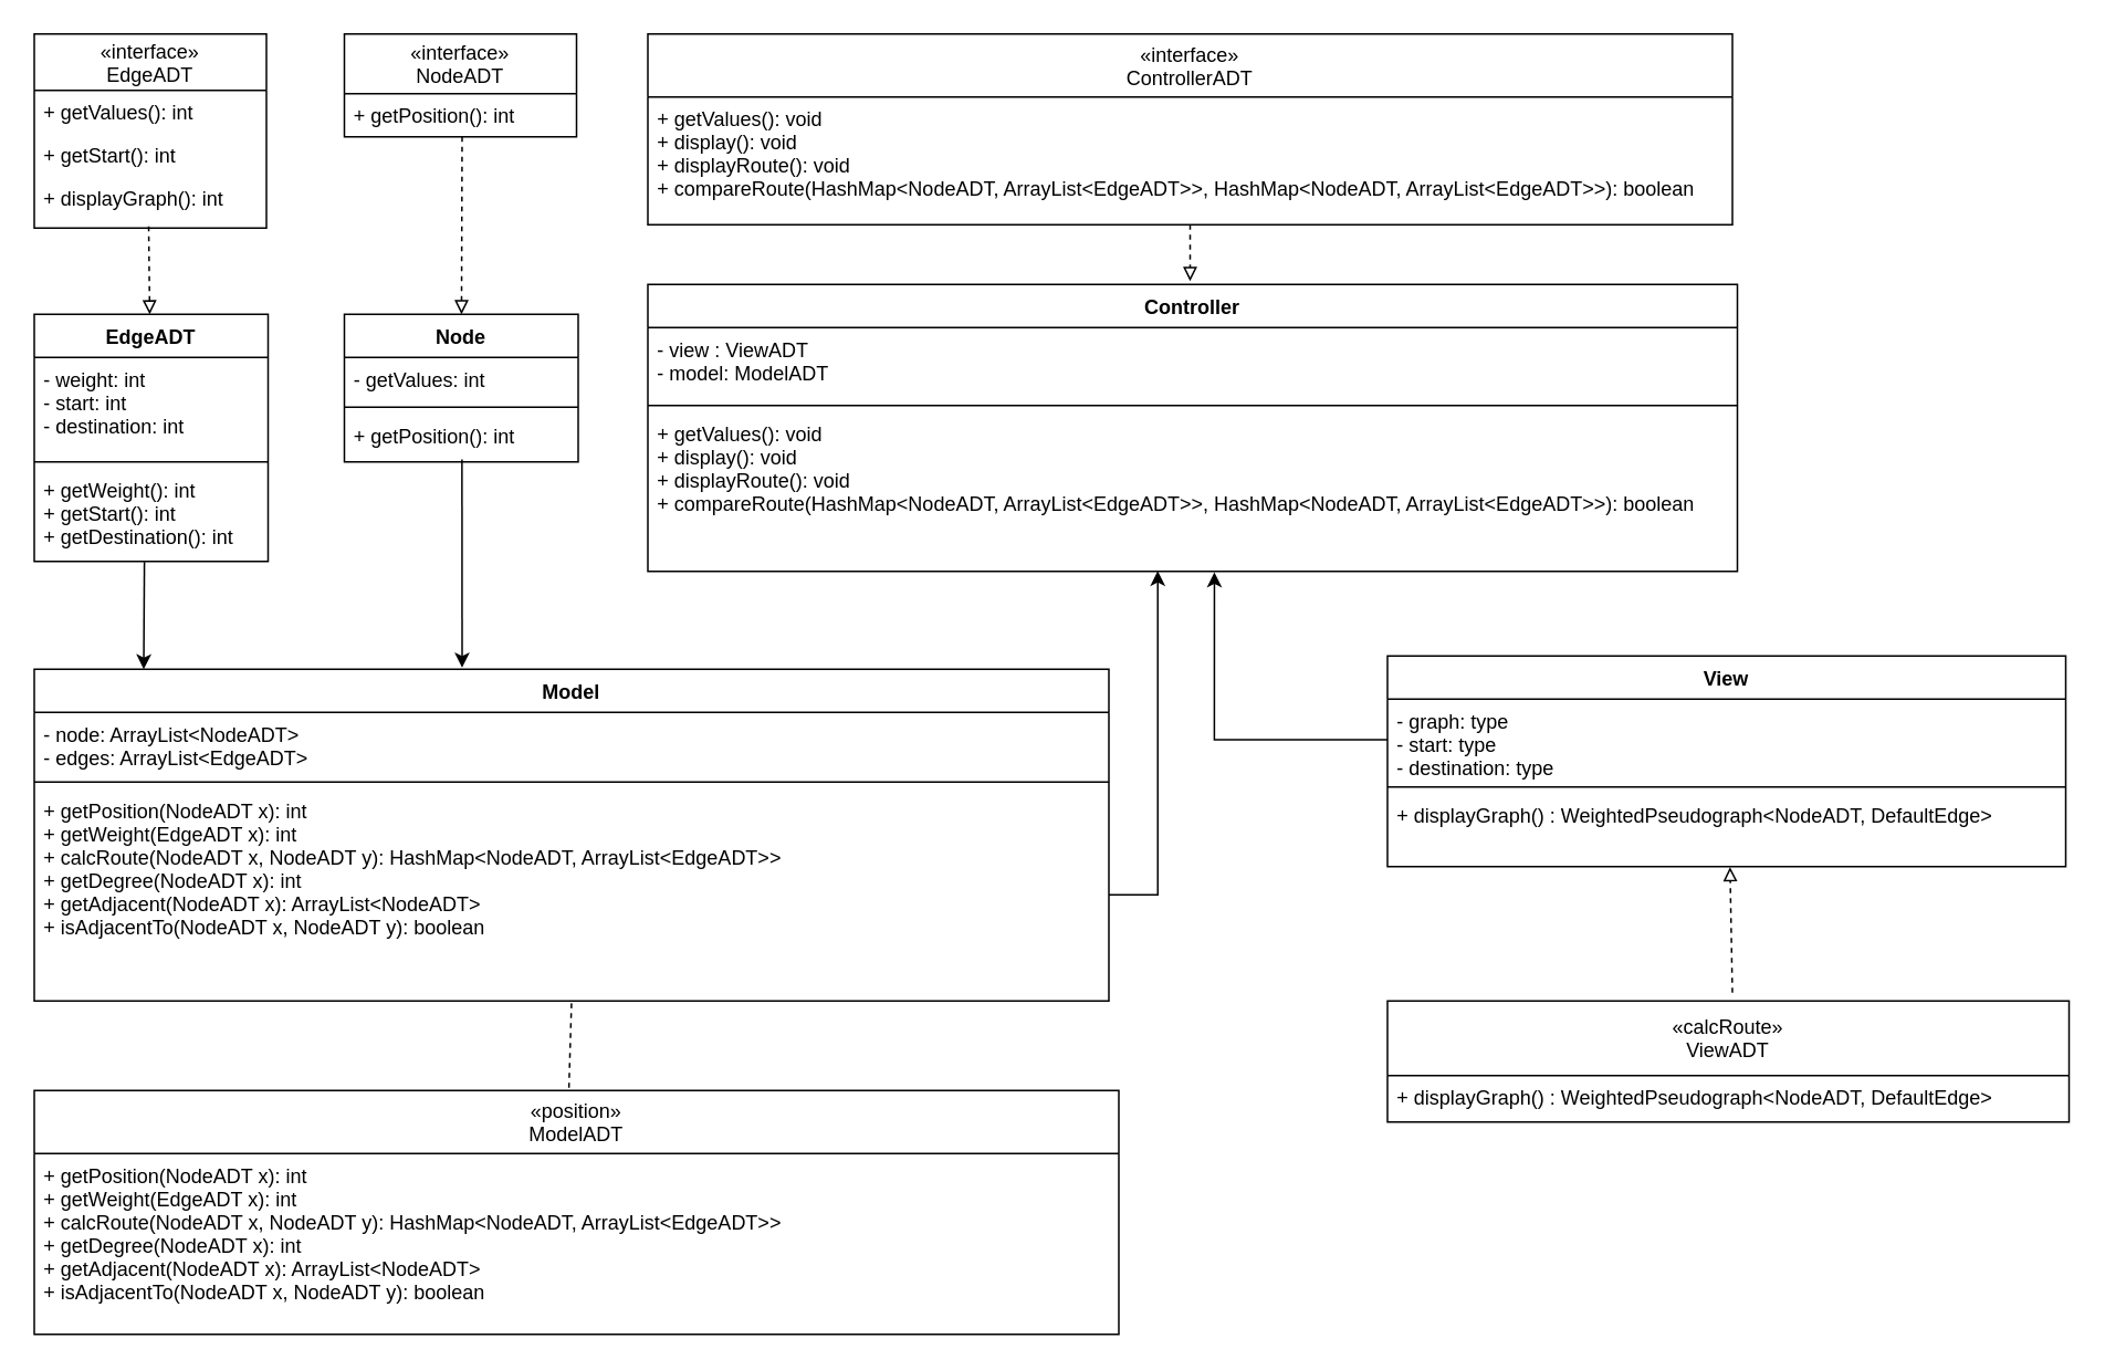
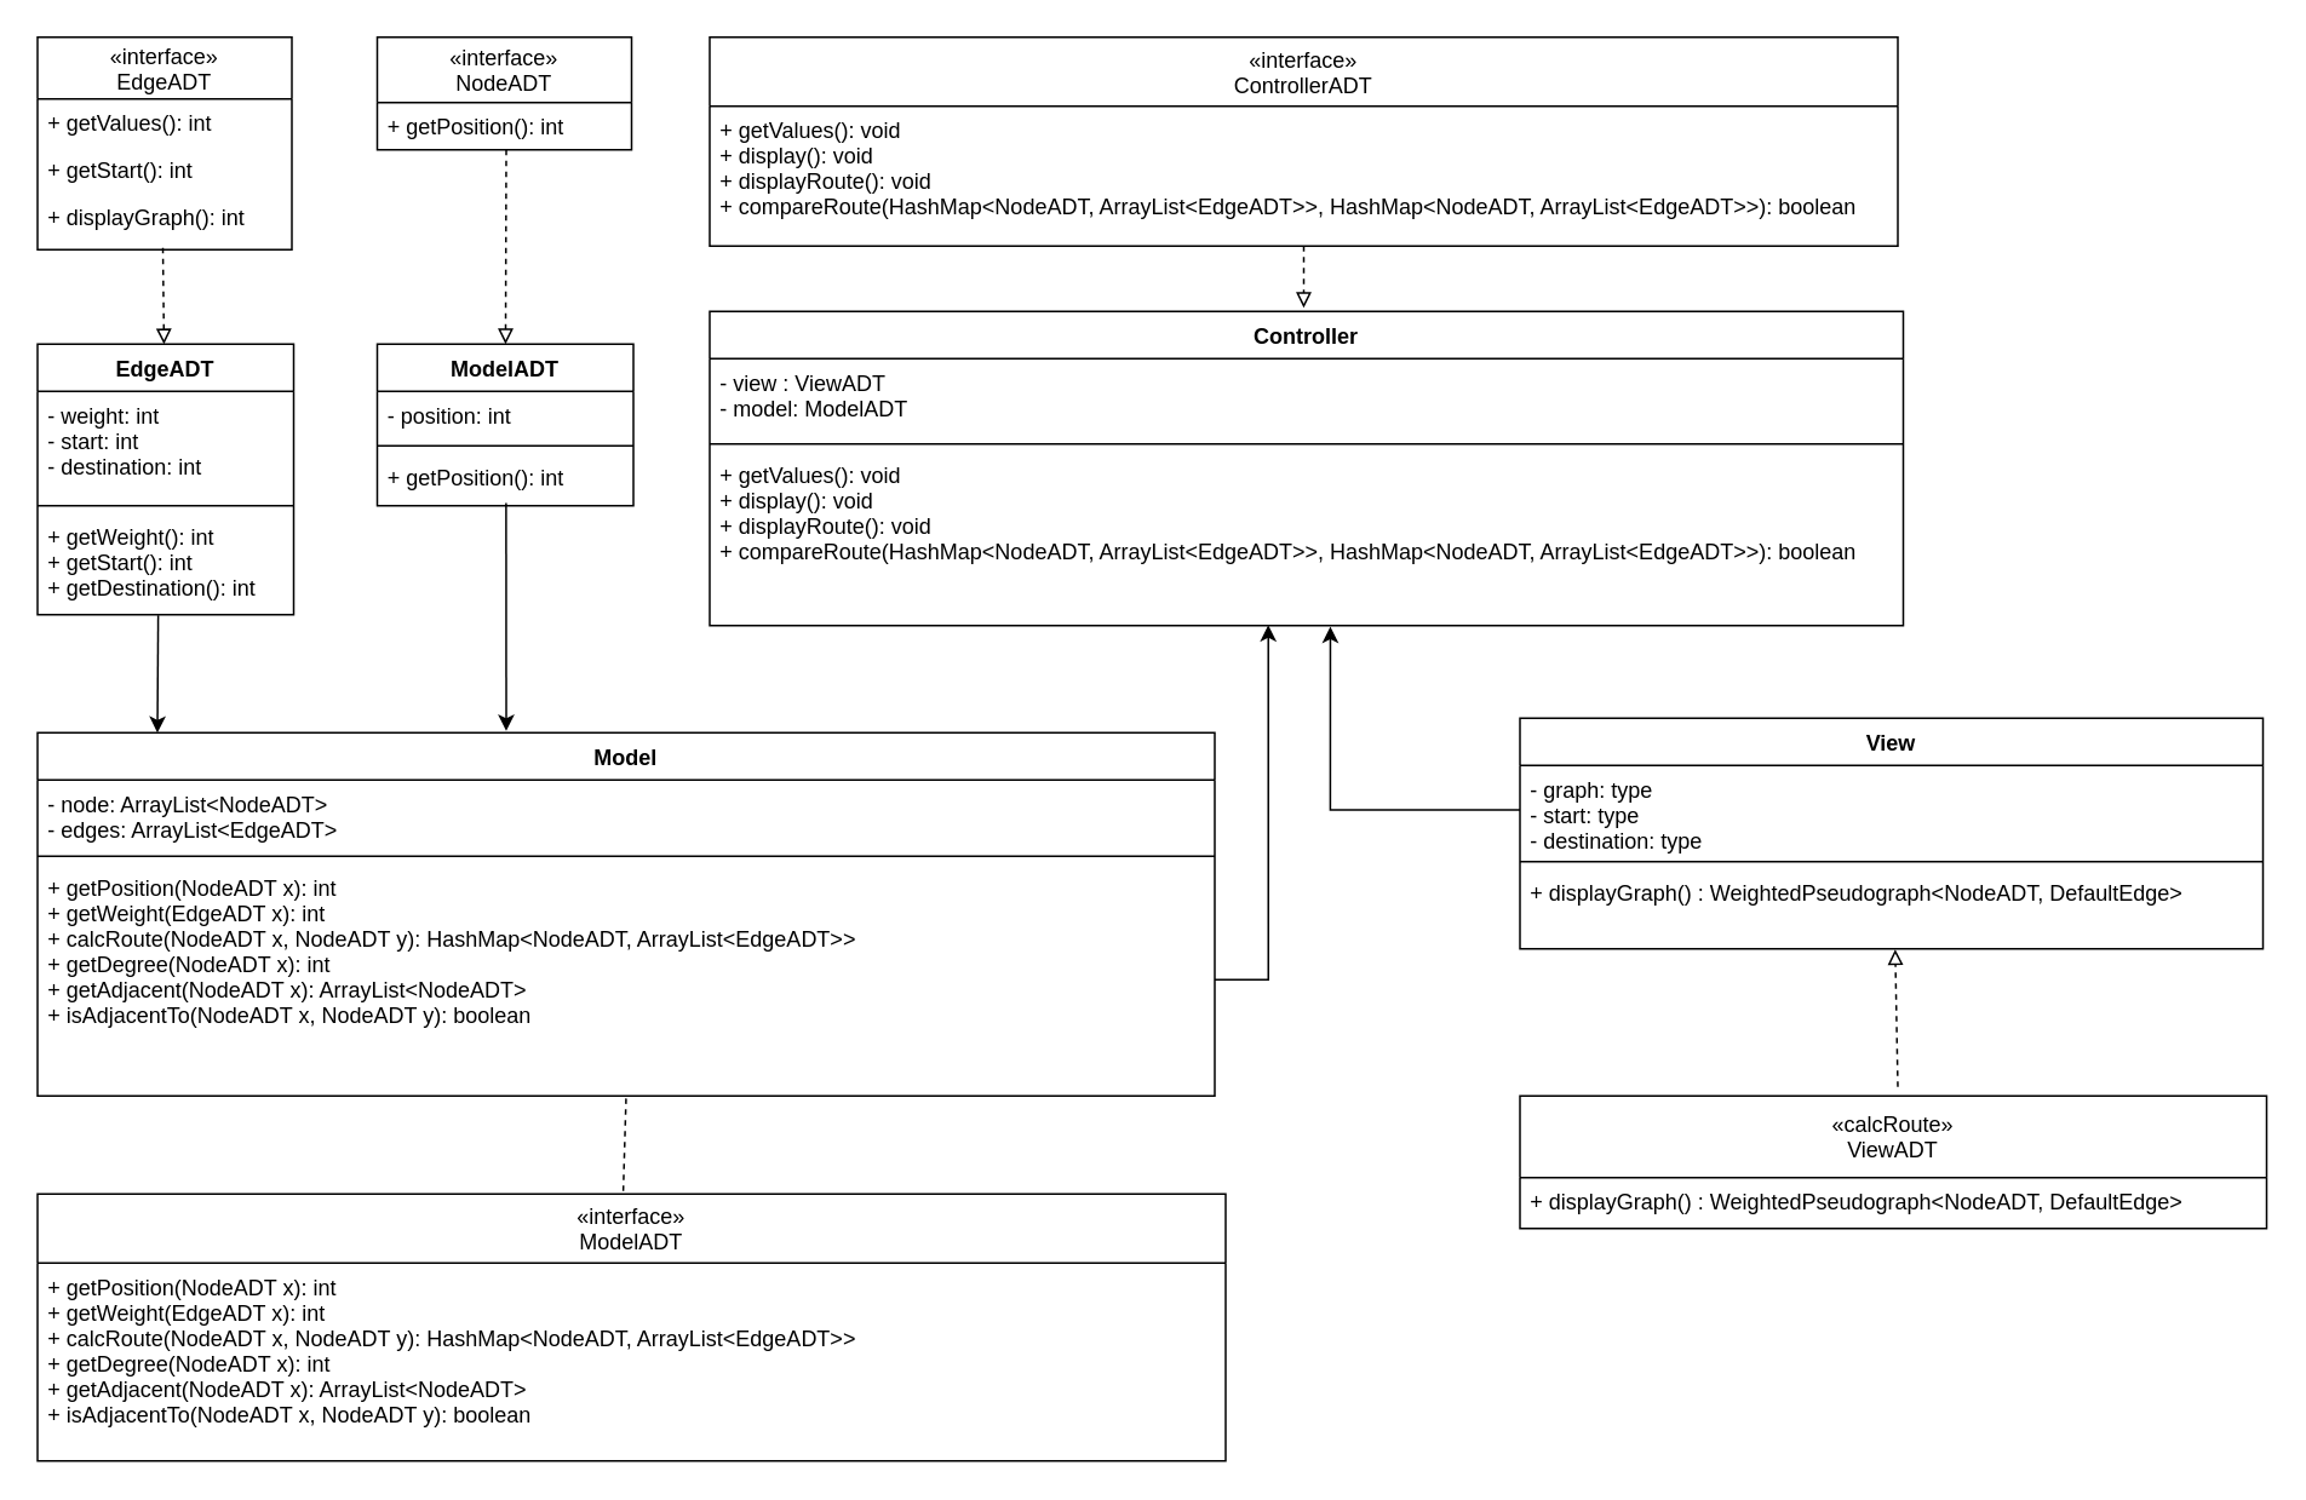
- <mxCell id="6" value="Node" style="swimlane;fontStyle=1;align=center;verticalAlign=top;childLayout=stackLayout;horizontal=1;startSize=26;horizontalStack=0;resizeParent=1;resizeParentMax=0;resizeLast=0;collapsible=1;marginBottom=0;" parent="1" vertex="1"><mxGeometry x="207" y="189" width="141" height="89" as="geometry" /></mxCell>
+ <mxCell id="6" value="ModelADT" style="swimlane;fontStyle=1;align=center;verticalAlign=top;childLayout=stackLayout;horizontal=1;startSize=26;horizontalStack=0;resizeParent=1;resizeParentMax=0;resizeLast=0;collapsible=1;marginBottom=0;" parent="1" vertex="1"><mxGeometry x="207" y="189" width="141" height="89" as="geometry" /></mxCell>
- <mxCell id="7" value="- getValues: int" style="text;strokeColor=none;fillColor=none;align=left;verticalAlign=top;spacingLeft=4;spacingRight=4;overflow=hidden;rotatable=0;points=[[0,0.5],[1,0.5]];portConstraint=eastwest;" parent="6" vertex="1"><mxGeometry y="26" width="141" height="26" as="geometry" /></mxCell>
+ <mxCell id="7" value="- position: int" style="text;strokeColor=none;fillColor=none;align=left;verticalAlign=top;spacingLeft=4;spacingRight=4;overflow=hidden;rotatable=0;points=[[0,0.5],[1,0.5]];portConstraint=eastwest;" parent="6" vertex="1"><mxGeometry y="26" width="141" height="26" as="geometry" /></mxCell>
- <mxCell id="28" value="«position»&#10;ModelADT" style="swimlane;fontStyle=0;childLayout=stackLayout;horizontal=1;startSize=38;fillColor=none;horizontalStack=0;resizeParent=1;resizeParentMax=0;resizeLast=0;collapsible=1;marginBottom=0;" parent="1" vertex="1"><mxGeometry y="657" width="654" height="147" as="geometry" x="20"><mxRectangle x="214" y="25" width="87" height="26" as="alternateBounds" /></mxGeometry></mxCell>
+ <mxCell id="28" value="«interface»&#10;ModelADT" style="swimlane;fontStyle=0;childLayout=stackLayout;horizontal=1;startSize=38;fillColor=none;horizontalStack=0;resizeParent=1;resizeParentMax=0;resizeLast=0;collapsible=1;marginBottom=0;" parent="1" vertex="1"><mxGeometry y="657" width="654" height="147" as="geometry" x="20"><mxRectangle x="214" y="25" width="87" height="26" as="alternateBounds" /></mxGeometry></mxCell>
